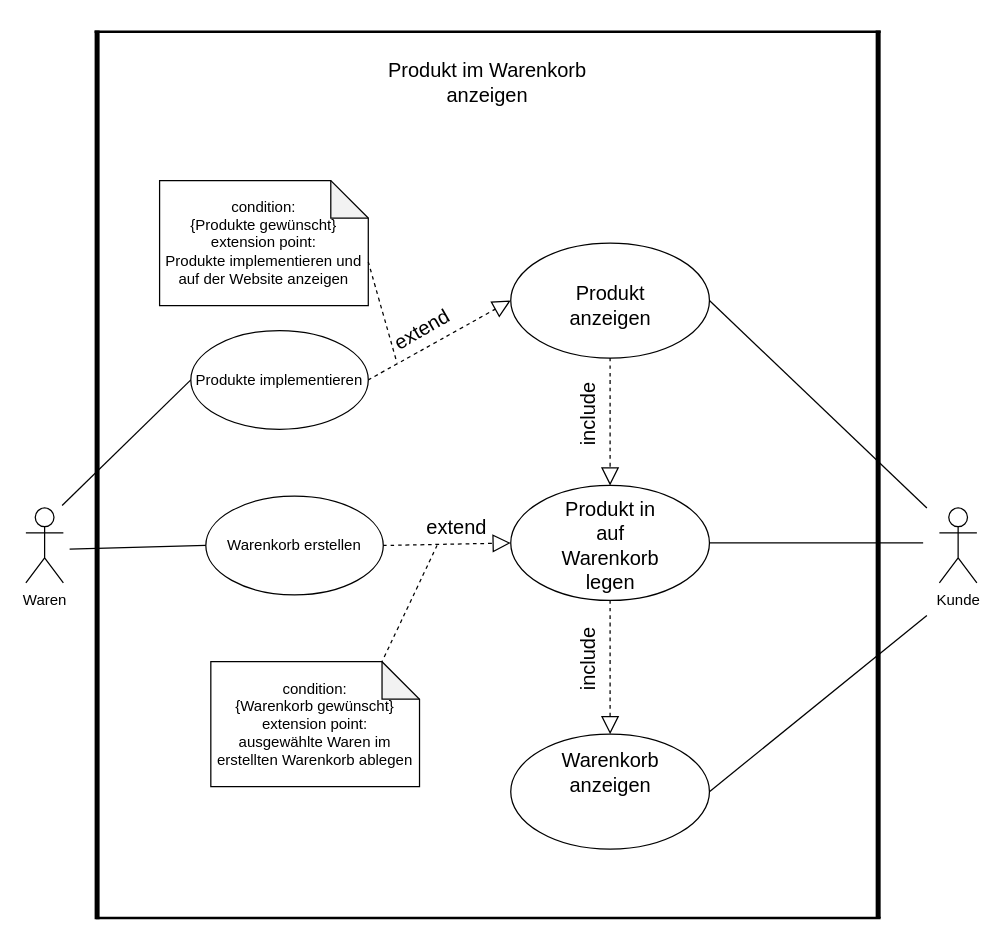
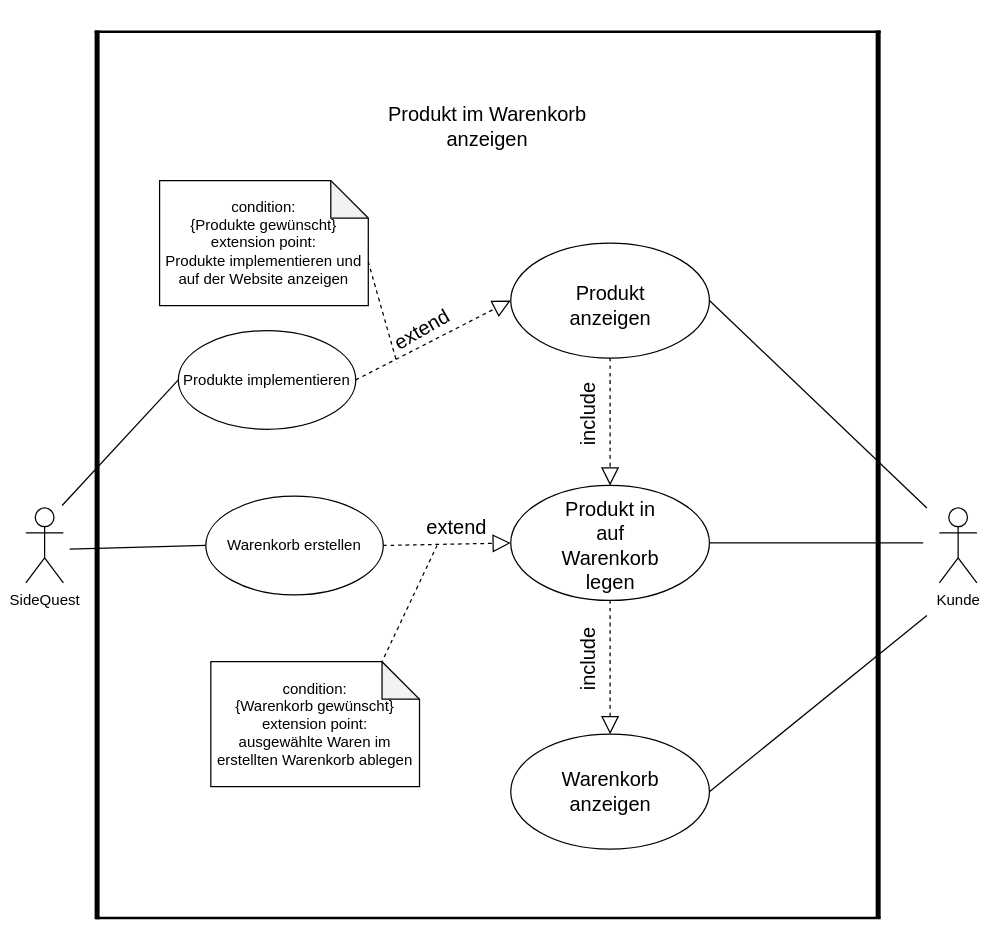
- <mxCell id="4" value="Produkt im Warenkorb anzeigen" style="text;html=1;align=center;verticalAlign=middle;whiteSpace=wrap;rounded=0;fontSize=16;" vertex="1" parent="1"><mxGeometry x="290" y="51" width="199" height="30" as="geometry" /></mxCell>
+ <mxCell id="4" value="Produkt im Warenkorb anzeigen" style="text;html=1;align=center;verticalAlign=middle;whiteSpace=wrap;rounded=0;fontSize=16;" vertex="1" parent="1"><mxGeometry x="290" y="86" width="199" height="30" as="geometry" /></mxCell>
- <mxCell id="18" value="Produkte implementieren" style="ellipse;whiteSpace=wrap;html=1;" vertex="1" parent="1"><mxGeometry x="152" y="264" width="142" height="79" as="geometry" /></mxCell>
+ <mxCell id="18" value="Produkte implementieren" style="ellipse;whiteSpace=wrap;html=1;" vertex="1" parent="1"><mxGeometry x="142" y="264" width="142" height="79" as="geometry" /></mxCell>
- <mxCell id="3" value="Waren&lt;div&gt;&lt;br&gt;&lt;/div&gt;" style="shape=umlActor;verticalLabelPosition=bottom;verticalAlign=top;html=1;" vertex="1" parent="1"><mxGeometry x="20" y="406" width="30" height="60" as="geometry" /></mxCell>
+ <mxCell id="3" value="SideQuest&lt;div&gt;&lt;br&gt;&lt;/div&gt;" style="shape=umlActor;verticalLabelPosition=bottom;verticalAlign=top;html=1;" vertex="1" parent="1"><mxGeometry x="20" y="406" width="30" height="60" as="geometry" /></mxCell>
- <mxCell id="10" value="Warenkorb anzeigen" style="text;html=1;align=center;verticalAlign=middle;whiteSpace=wrap;rounded=0;fontSize=16;" vertex="1" parent="1"><mxGeometry x="457.5" y="603" width="60" height="30" as="geometry" /></mxCell>
+ <mxCell id="10" value="Warenkorb anzeigen" style="text;html=1;align=center;verticalAlign=middle;whiteSpace=wrap;rounded=0;fontSize=16;" vertex="1" parent="1"><mxGeometry x="457.5" y="618" width="60" height="30" as="geometry" /></mxCell>
